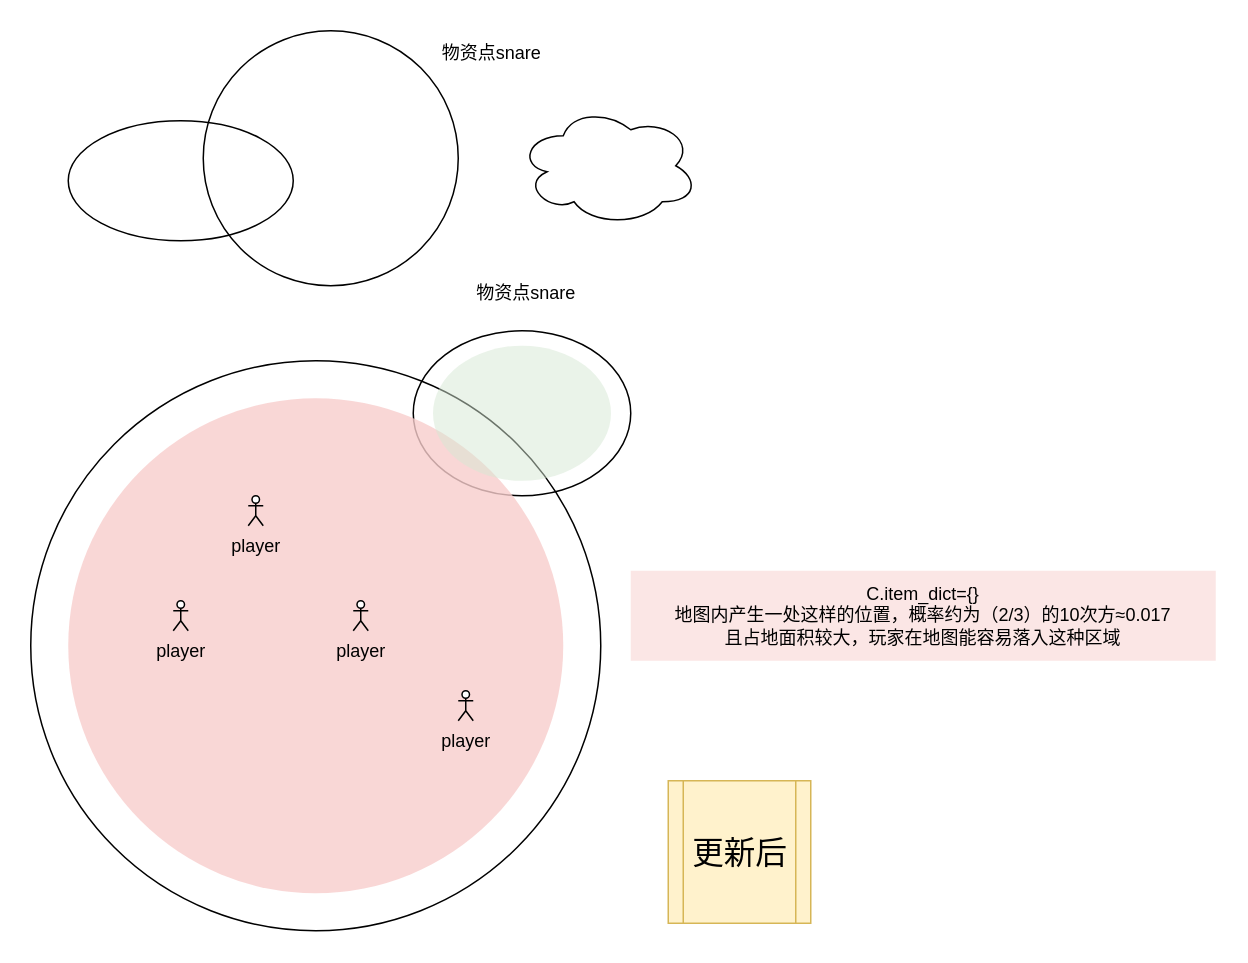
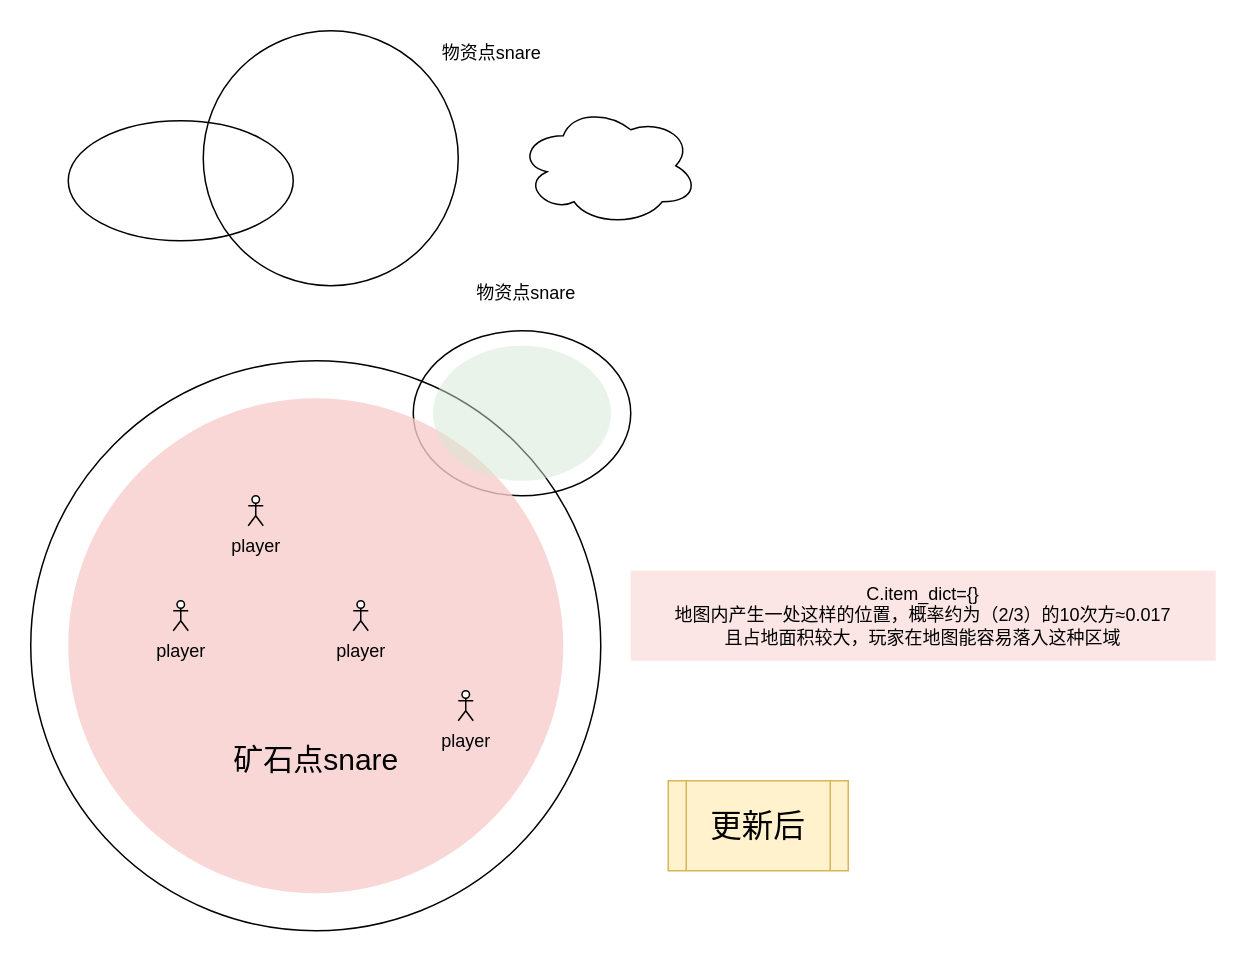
+ <mxCell id="10" value="矿石点snare" style="text;html=1;strokeColor=none;fillColor=none;align=center;verticalAlign=middle;whiteSpace=wrap;rounded=0;fontSize=20;" parent="1" vertex="1"><mxGeometry x="147.5" y="490" width="125" height="30" as="geometry" /></mxCell>
- <mxCell id="17" value="更新后" style="shape=process;whiteSpace=wrap;html=1;backgroundOutline=1;fillColor=#fff2cc;strokeColor=#d6b656;fontSize=21;" vertex="1" parent="1"><mxGeometry x="445" y="520" width="95" height="95" as="geometry" /></mxCell>
+ <mxCell id="17" value="更新后" style="shape=process;whiteSpace=wrap;html=1;backgroundOutline=1;fillColor=#fff2cc;strokeColor=#d6b656;fontSize=21;" vertex="1" parent="1"><mxGeometry x="445" y="520" width="120" height="60" as="geometry" /></mxCell>
